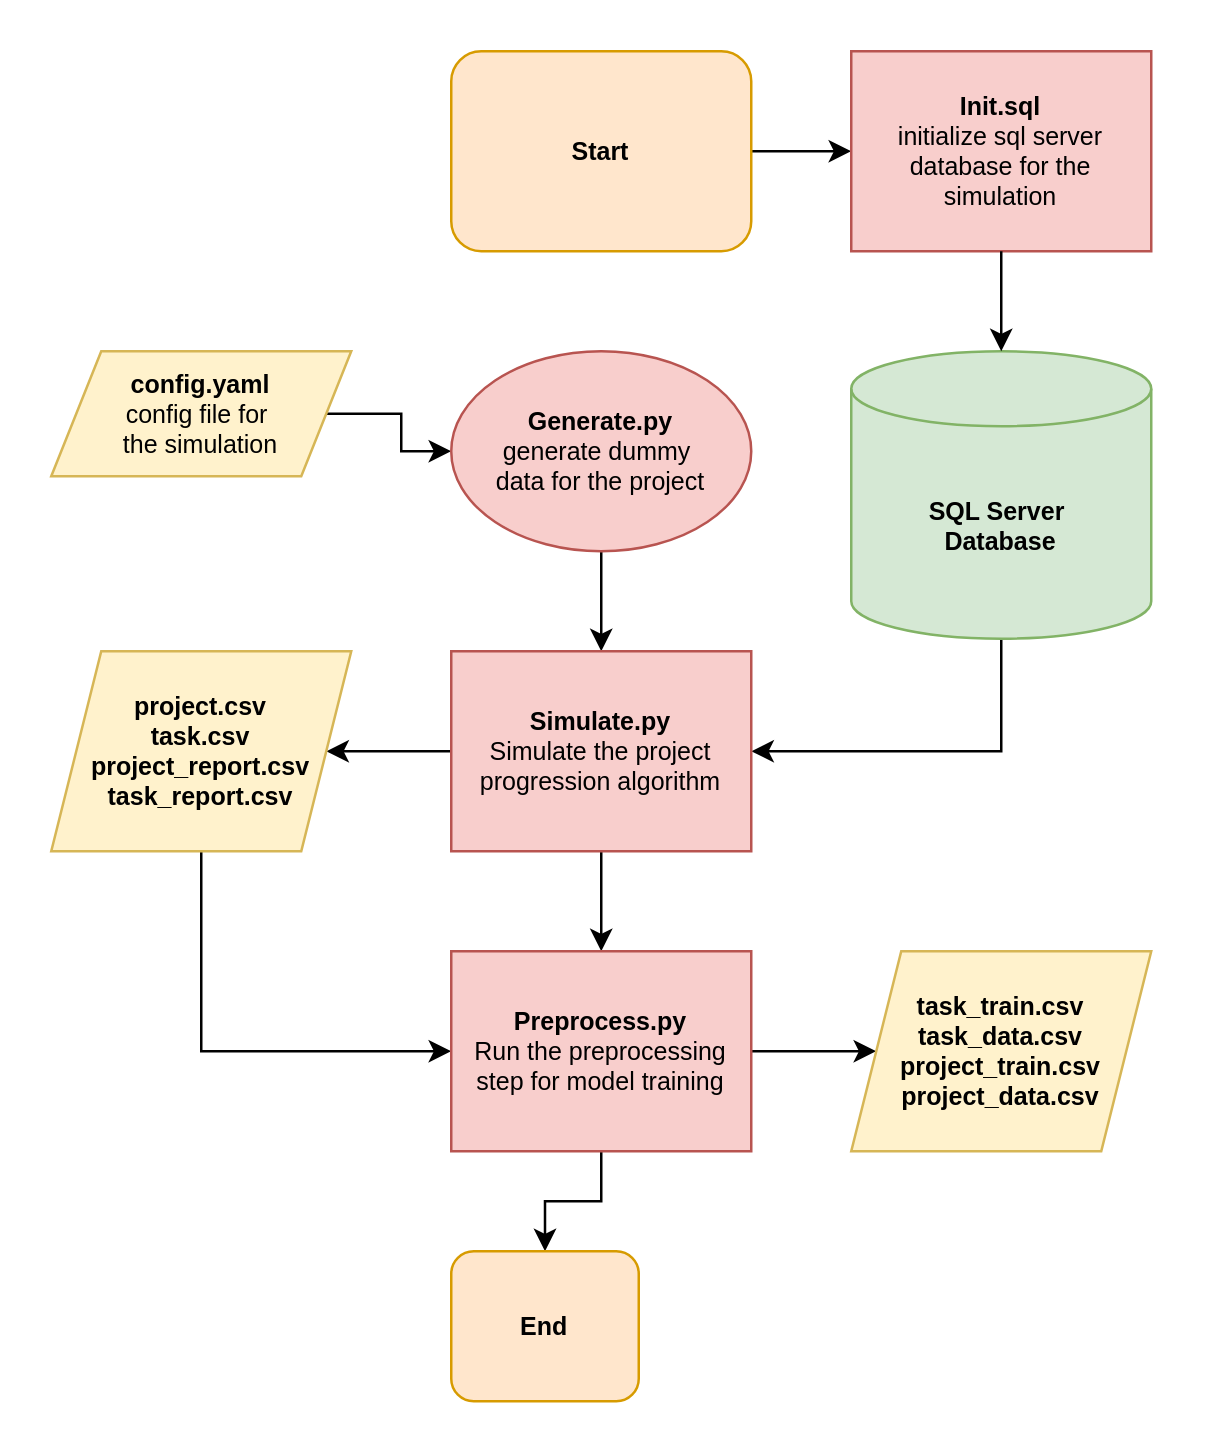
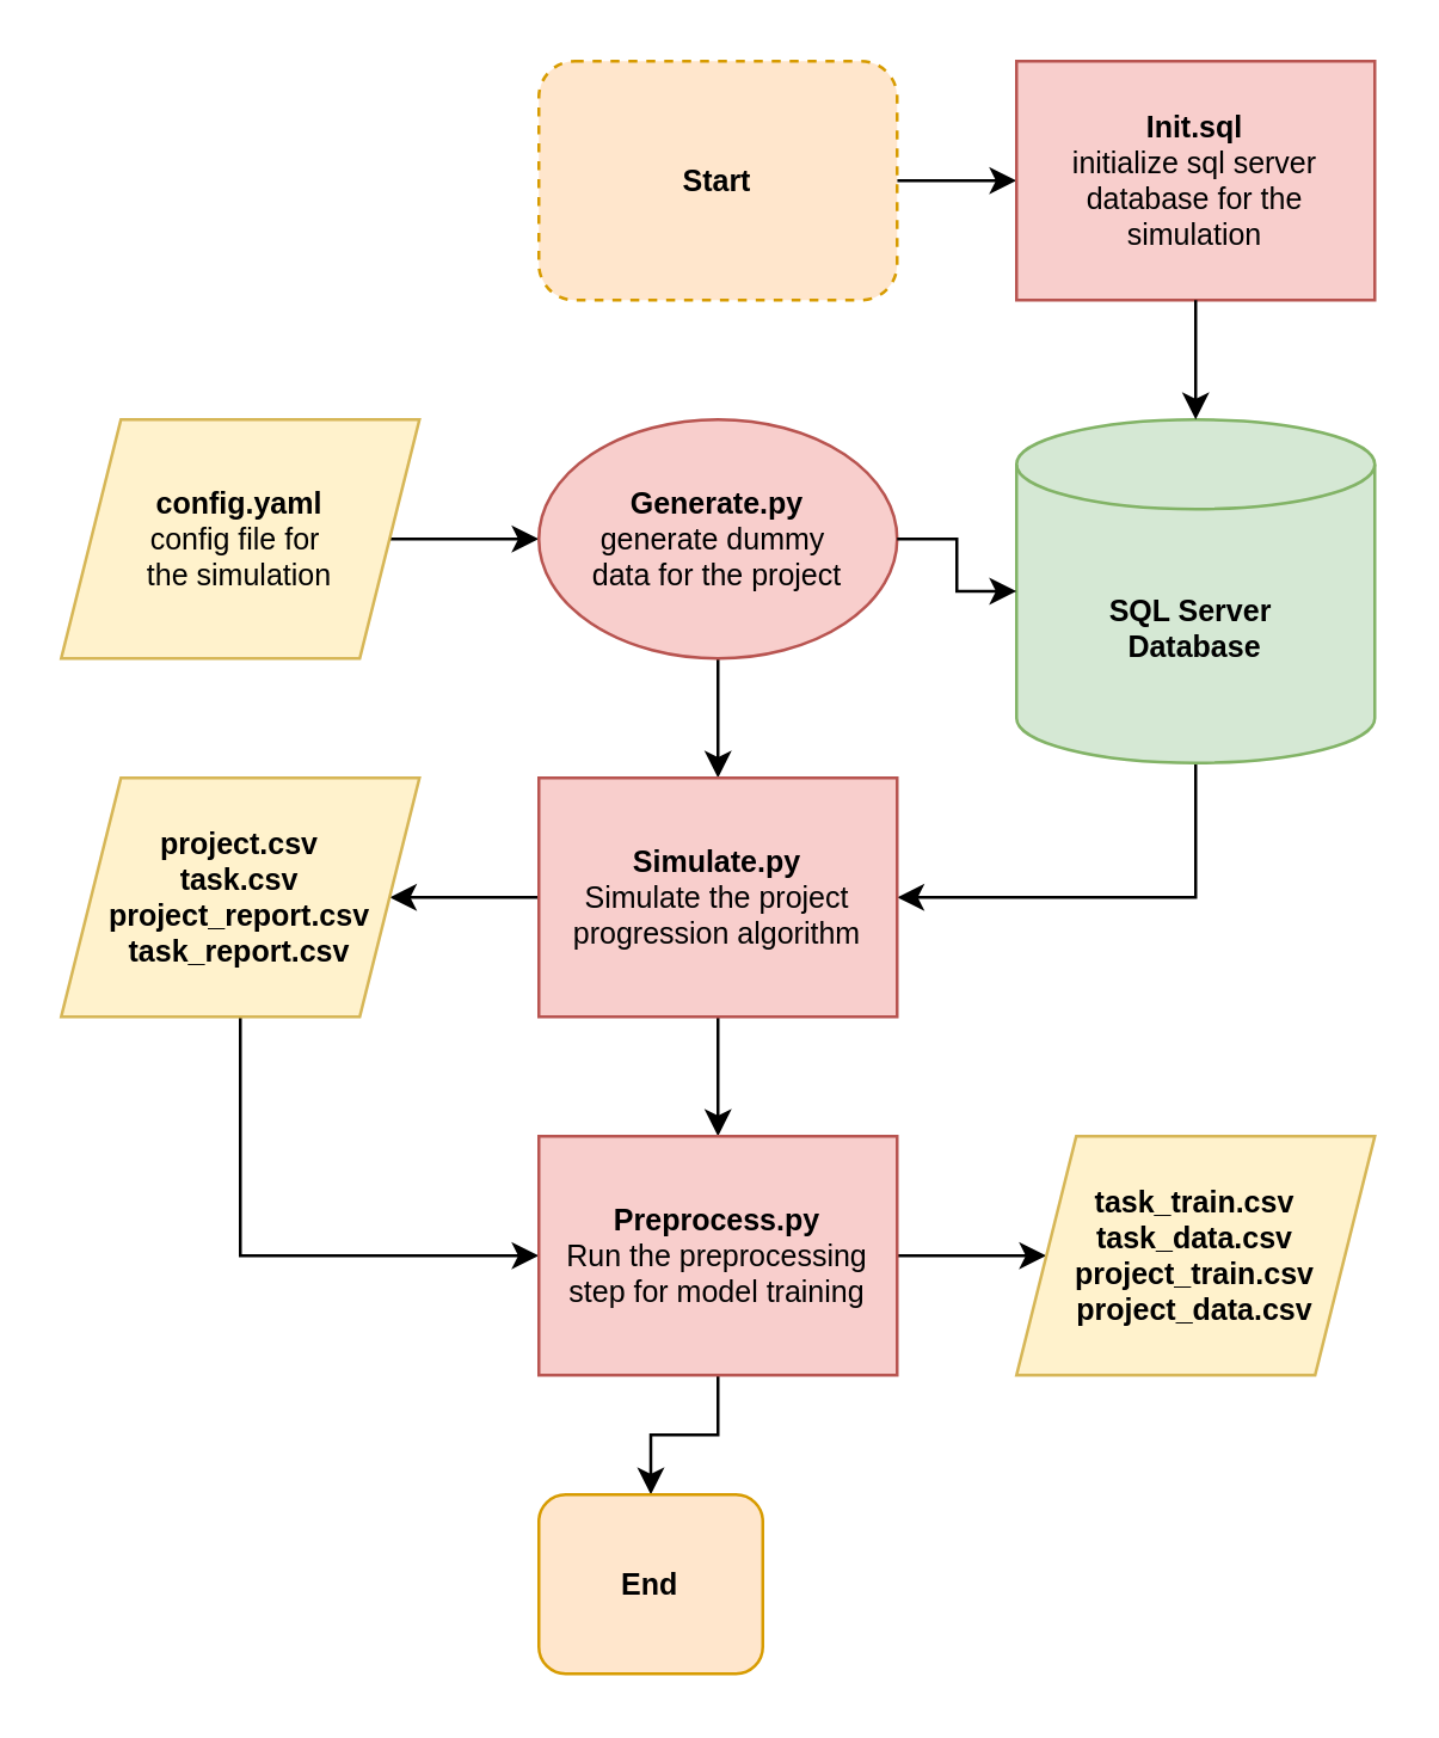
- <mxCell id="3" value="&lt;b style=&quot;font-size: 10px;&quot;&gt;Start&lt;/b&gt;" style="rounded=1;whiteSpace=wrap;html=1;fontSize=10;fillColor=#ffe6cc;strokeColor=#d79b00;" vertex="1" parent="1"><mxGeometry x="180" y="20" width="120" height="80" as="geometry" /></mxCell>
+ <mxCell id="3" value="&lt;b style=&quot;font-size: 10px;&quot;&gt;Start&lt;/b&gt;" style="rounded=1;whiteSpace=wrap;html=1;fontSize=10;fillColor=#ffe6cc;strokeColor=#d79b00;dashed=1;" vertex="1" parent="1"><mxGeometry x="180" y="20" width="120" height="80" as="geometry" /></mxCell>
- <mxCell id="5" value="&lt;div style=&quot;font-size: 10px;&quot;&gt;&lt;b style=&quot;font-size: 10px;&quot;&gt;config.yaml&lt;/b&gt;&lt;br style=&quot;font-size: 10px;&quot;&gt;&lt;/div&gt;&lt;div style=&quot;font-size: 10px;&quot;&gt;config file for&amp;nbsp;&lt;/div&gt;&lt;div style=&quot;font-size: 10px;&quot;&gt;the simulation&lt;/div&gt;" style="shape=parallelogram;perimeter=parallelogramPerimeter;whiteSpace=wrap;html=1;fixedSize=1;fontSize=10;fillColor=#fff2cc;strokeColor=#d6b656;" vertex="1" parent="1"><mxGeometry x="20" y="140" width="120" height="50" as="geometry" /></mxCell>
+ <mxCell id="5" value="&lt;div style=&quot;font-size: 10px;&quot;&gt;&lt;b style=&quot;font-size: 10px;&quot;&gt;config.yaml&lt;/b&gt;&lt;br style=&quot;font-size: 10px;&quot;&gt;&lt;/div&gt;&lt;div style=&quot;font-size: 10px;&quot;&gt;config file for&amp;nbsp;&lt;/div&gt;&lt;div style=&quot;font-size: 10px;&quot;&gt;the simulation&lt;/div&gt;" style="shape=parallelogram;perimeter=parallelogramPerimeter;whiteSpace=wrap;html=1;fixedSize=1;fontSize=10;fillColor=#fff2cc;strokeColor=#d6b656;" vertex="1" parent="1"><mxGeometry x="20" y="140" width="120" height="80" as="geometry" /></mxCell>
+ <mxCell id="12" style="edgeStyle=orthogonalEdgeStyle;rounded=0;orthogonalLoop=1;jettySize=auto;html=1;entryX=0;entryY=0.5;entryDx=0;entryDy=0;entryPerimeter=0;" edge="1" parent="1" source="7" target="9"><mxGeometry relative="1" as="geometry" /></mxCell>
